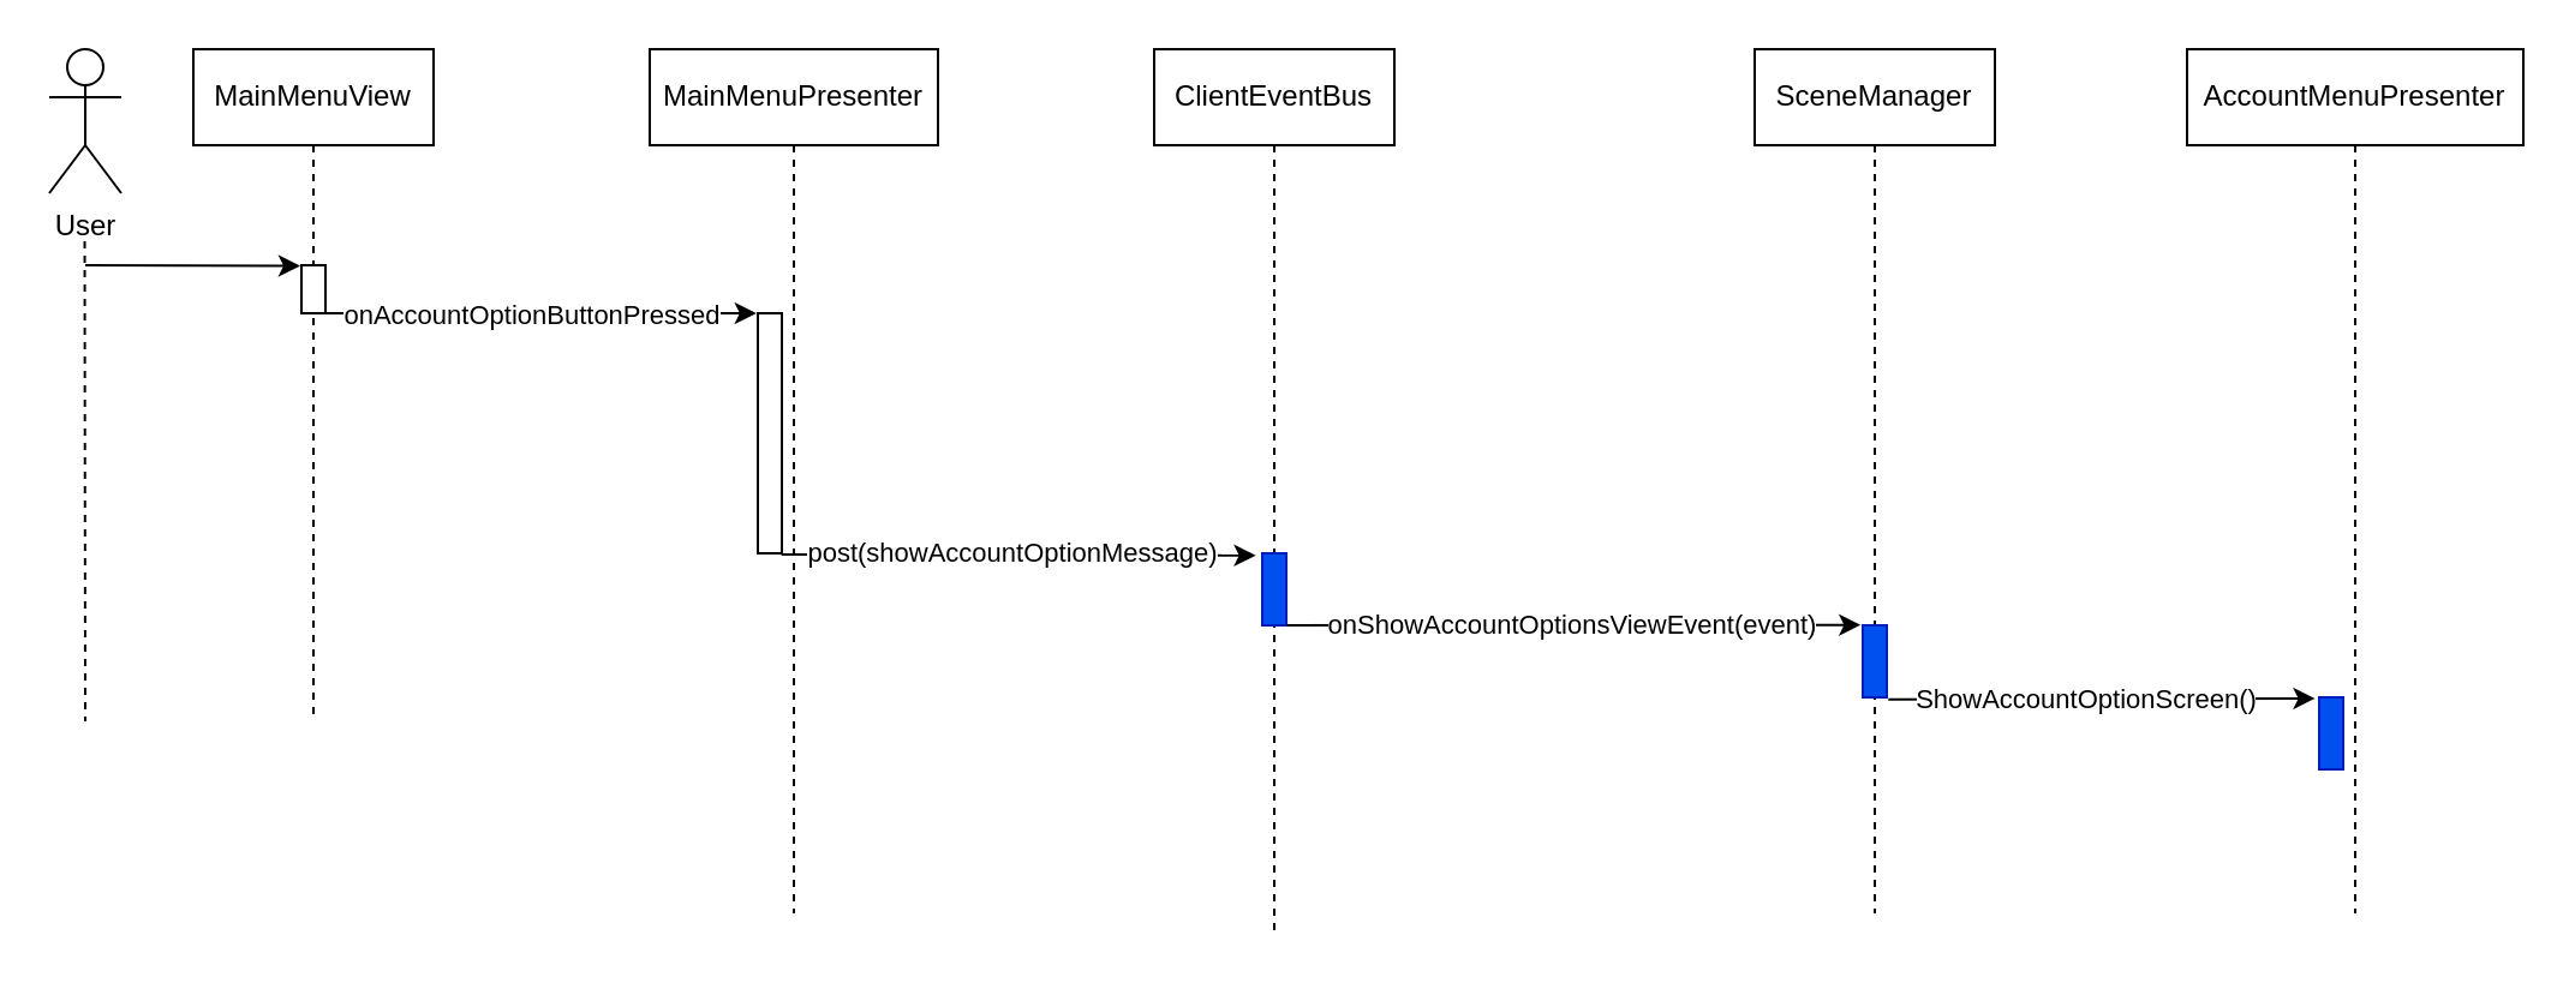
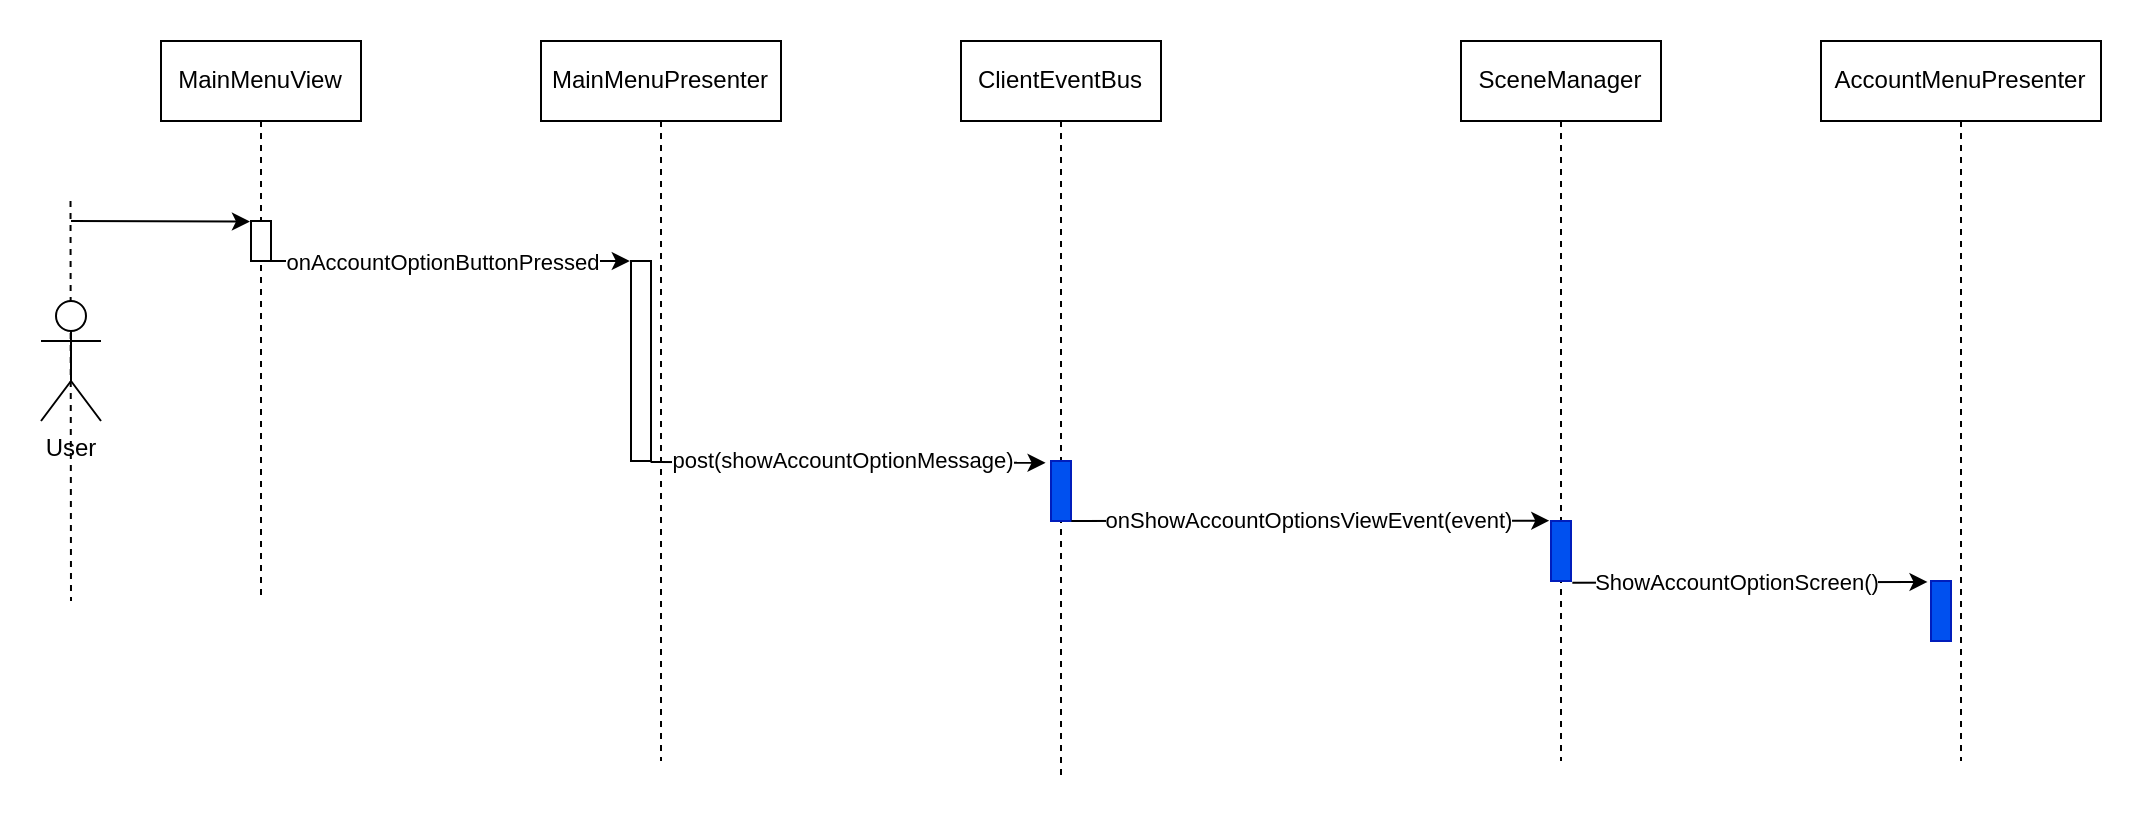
- <mxCell id="10" value="User" style="shape=umlActor;verticalLabelPosition=bottom;verticalAlign=top;html=1;rounded=0;" parent="1" vertex="1"><mxGeometry x="20" y="20" width="30" height="60" as="geometry" /></mxCell>
+ <mxCell id="10" value="User" style="shape=umlActor;verticalLabelPosition=bottom;verticalAlign=top;html=1;rounded=0;" parent="1" vertex="1"><mxGeometry x="20" y="150" width="30" height="60" as="geometry" /></mxCell>
